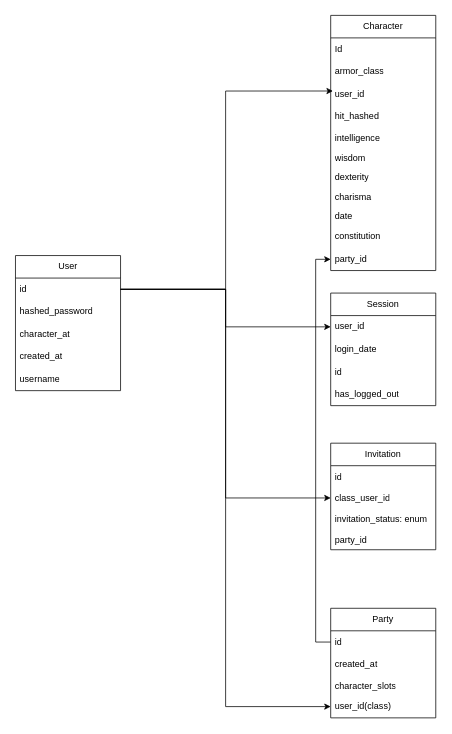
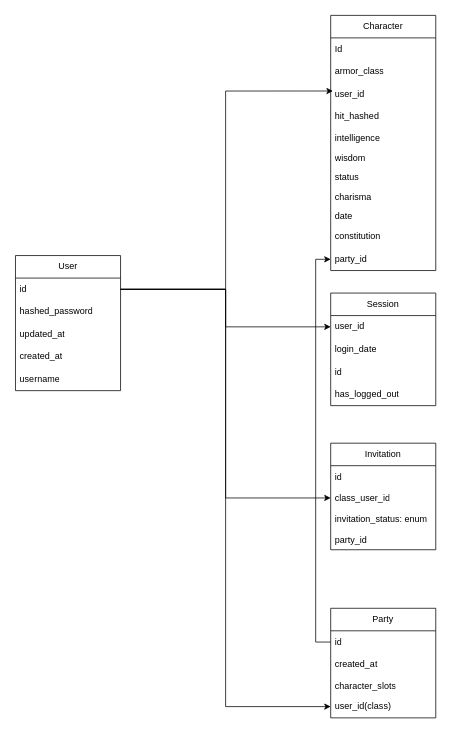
- <mxCell id="20" value="dexterity" style="text;strokeColor=none;fillColor=none;align=left;verticalAlign=top;spacingLeft=4;spacingRight=4;overflow=hidden;rotatable=0;points=[[0,0.5],[1,0.5]];portConstraint=eastwest;whiteSpace=wrap;html=1;" vertex="1" parent="13"><mxGeometry y="202" width="140" height="26" as="geometry" /></mxCell>
+ <mxCell id="20" value="status" style="text;strokeColor=none;fillColor=none;align=left;verticalAlign=top;spacingLeft=4;spacingRight=4;overflow=hidden;rotatable=0;points=[[0,0.5],[1,0.5]];portConstraint=eastwest;whiteSpace=wrap;html=1;" vertex="1" parent="13"><mxGeometry y="202" width="140" height="26" as="geometry" /></mxCell>
- <mxCell id="5" value="character_at" style="text;strokeColor=none;fillColor=none;align=left;verticalAlign=middle;spacingLeft=4;spacingRight=4;overflow=hidden;points=[[0,0.5],[1,0.5]];portConstraint=eastwest;rotatable=0;whiteSpace=wrap;html=1;" vertex="1" parent="2"><mxGeometry y="90" width="140" height="30" as="geometry" /></mxCell>
+ <mxCell id="5" value="updated_at" style="text;strokeColor=none;fillColor=none;align=left;verticalAlign=middle;spacingLeft=4;spacingRight=4;overflow=hidden;points=[[0,0.5],[1,0.5]];portConstraint=eastwest;rotatable=0;whiteSpace=wrap;html=1;" vertex="1" parent="2"><mxGeometry y="90" width="140" height="30" as="geometry" /></mxCell>
